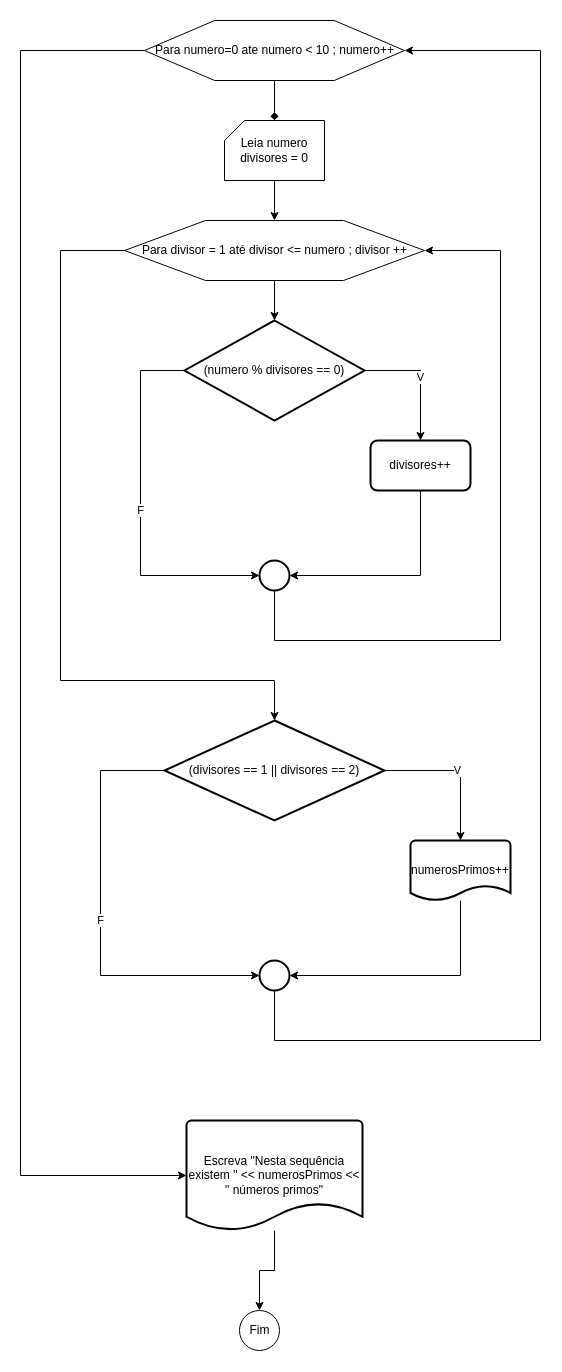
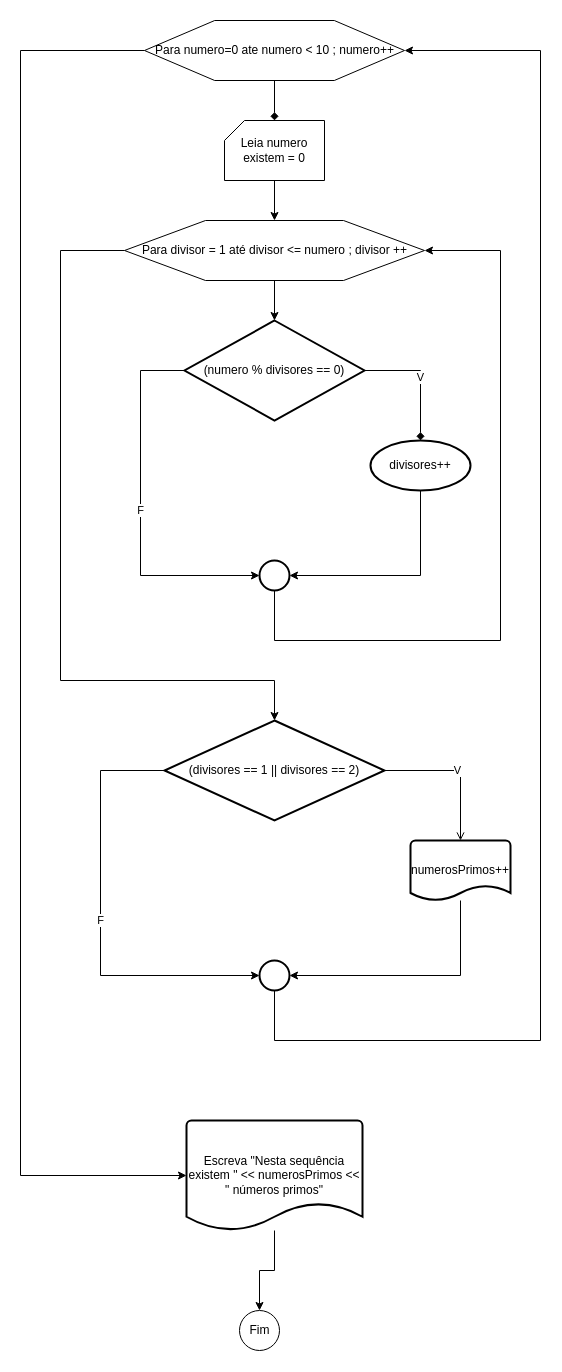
- <mxCell id="3" value="Leia numero&lt;br&gt;divisores = 0" style="verticalLabelPosition=middle;verticalAlign=middle;html=1;shape=card;whiteSpace=wrap;size=20;arcSize=12;labelPosition=center;align=center;" parent="1" vertex="1"><mxGeometry x="224" y="120" width="100" height="60" as="geometry" /></mxCell>
+ <mxCell id="3" value="Leia numero&lt;br&gt;existem = 0" style="verticalLabelPosition=middle;verticalAlign=middle;html=1;shape=card;whiteSpace=wrap;size=20;arcSize=12;labelPosition=center;align=center;" parent="1" vertex="1"><mxGeometry x="224" y="120" width="100" height="60" as="geometry" /></mxCell>
- <mxCell id="10" value="V" style="edgeStyle=orthogonalEdgeStyle;rounded=0;orthogonalLoop=1;jettySize=auto;html=1;" parent="1" source="12" target="14" edge="1"><mxGeometry relative="1" as="geometry" /></mxCell>
+ <mxCell id="10" value="V" style="edgeStyle=orthogonalEdgeStyle;rounded=0;orthogonalLoop=1;jettySize=auto;html=1;endArrow=diamond;" parent="1" source="12" target="14" edge="1"><mxGeometry relative="1" as="geometry" /></mxCell>
- <mxCell id="14" value="divisores++" style="rounded=1;whiteSpace=wrap;html=1;absoluteArcSize=1;arcSize=14;strokeWidth=2;" parent="1" vertex="1"><mxGeometry x="370" y="440" width="100" height="50" as="geometry" /></mxCell>
+ <mxCell id="14" value="divisores++" style="ellipse;whiteSpace=wrap;html=1;absoluteArcSize=1;arcSize=14;strokeWidth=2;" parent="1" vertex="1"><mxGeometry x="370" y="440" width="100" height="50" as="geometry" /></mxCell>
- <mxCell id="17" value="V" style="edgeStyle=orthogonalEdgeStyle;rounded=0;orthogonalLoop=1;jettySize=auto;html=1;entryX=0.5;entryY=0;entryDx=0;entryDy=0;entryPerimeter=0;" parent="1" source="19" target="21" edge="1"><mxGeometry relative="1" as="geometry" /></mxCell>
+ <mxCell id="17" value="V" style="edgeStyle=orthogonalEdgeStyle;rounded=0;orthogonalLoop=1;jettySize=auto;html=1;entryX=0.5;entryY=0;entryDx=0;entryDy=0;entryPerimeter=0;endArrow=open;" parent="1" source="19" target="21" edge="1"><mxGeometry relative="1" as="geometry" /></mxCell>
